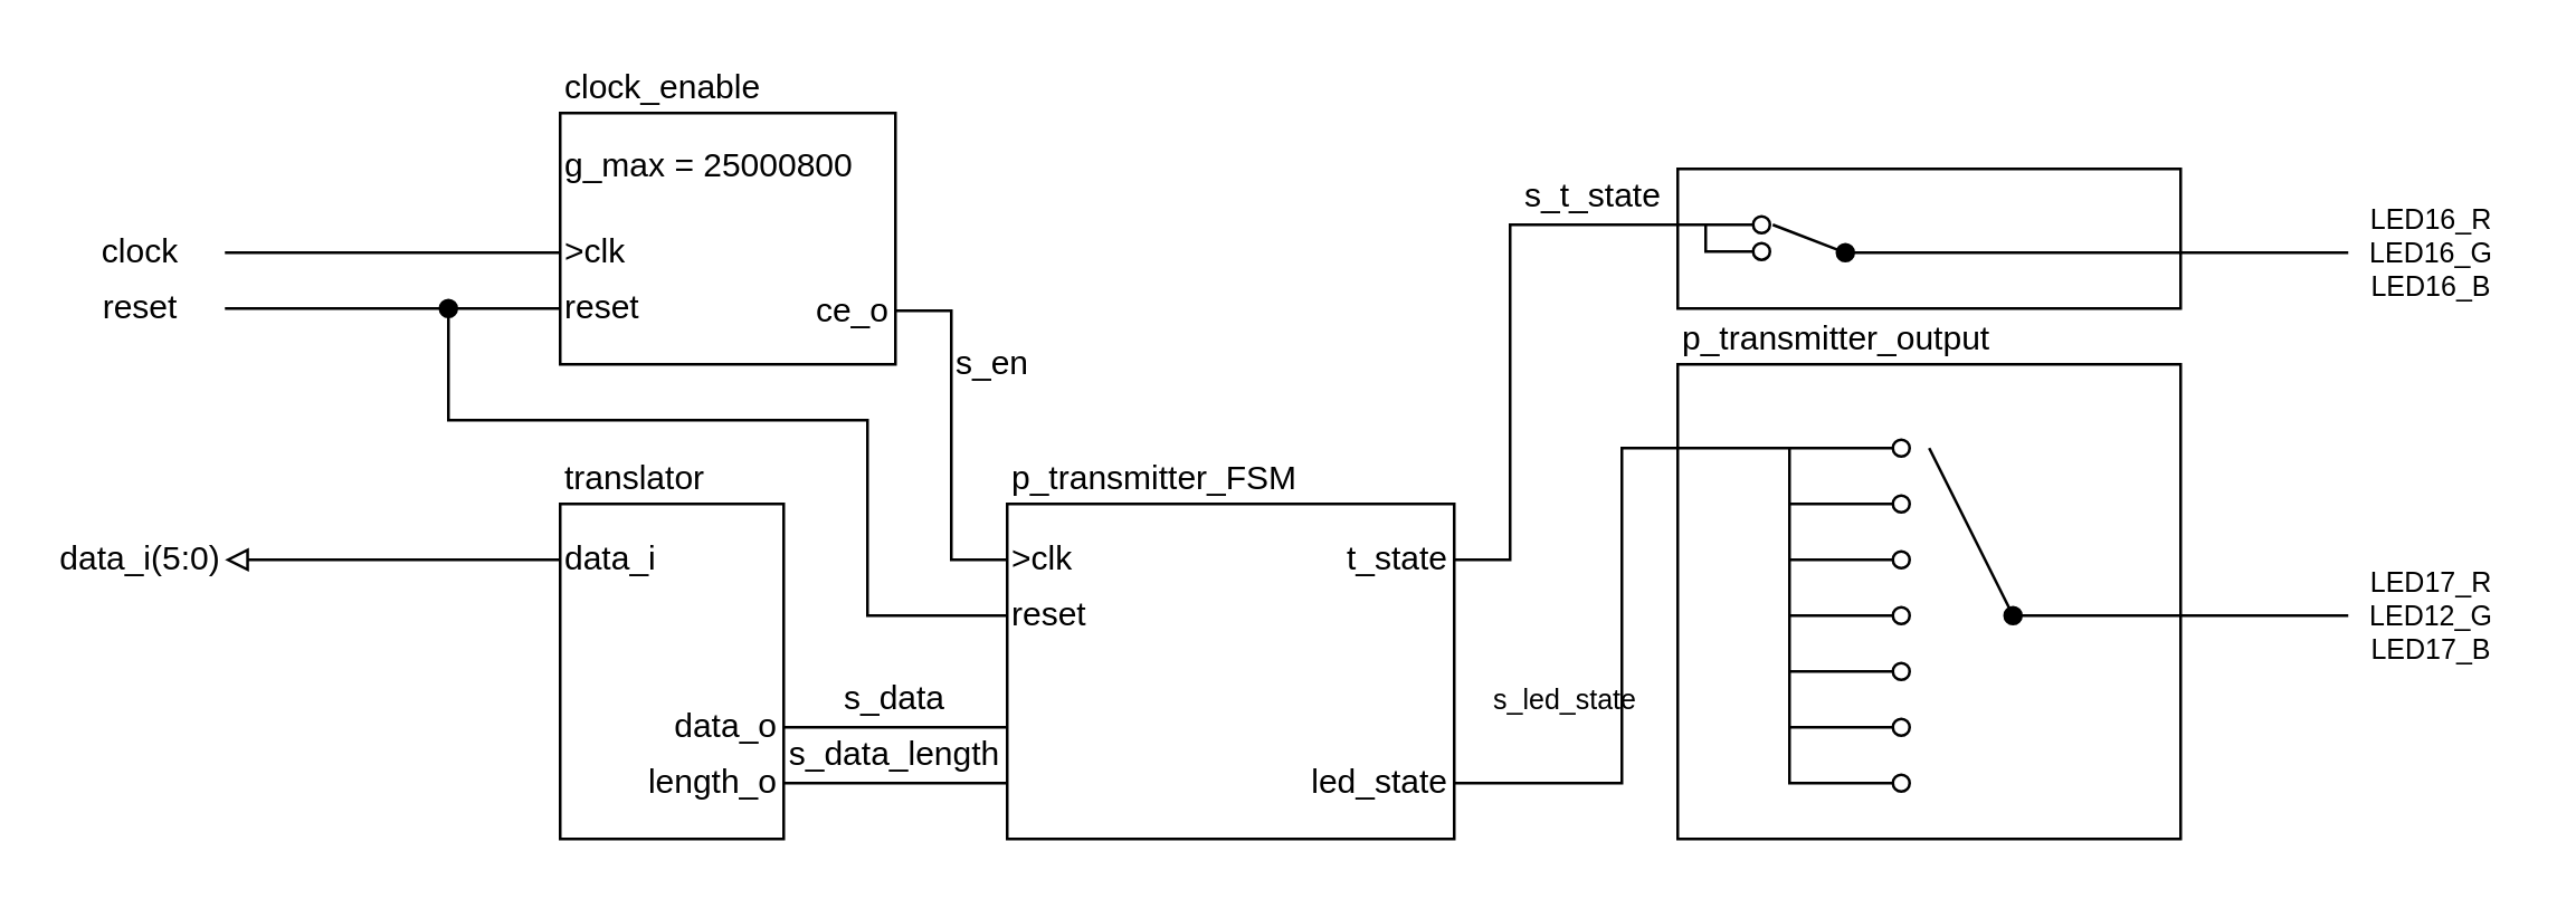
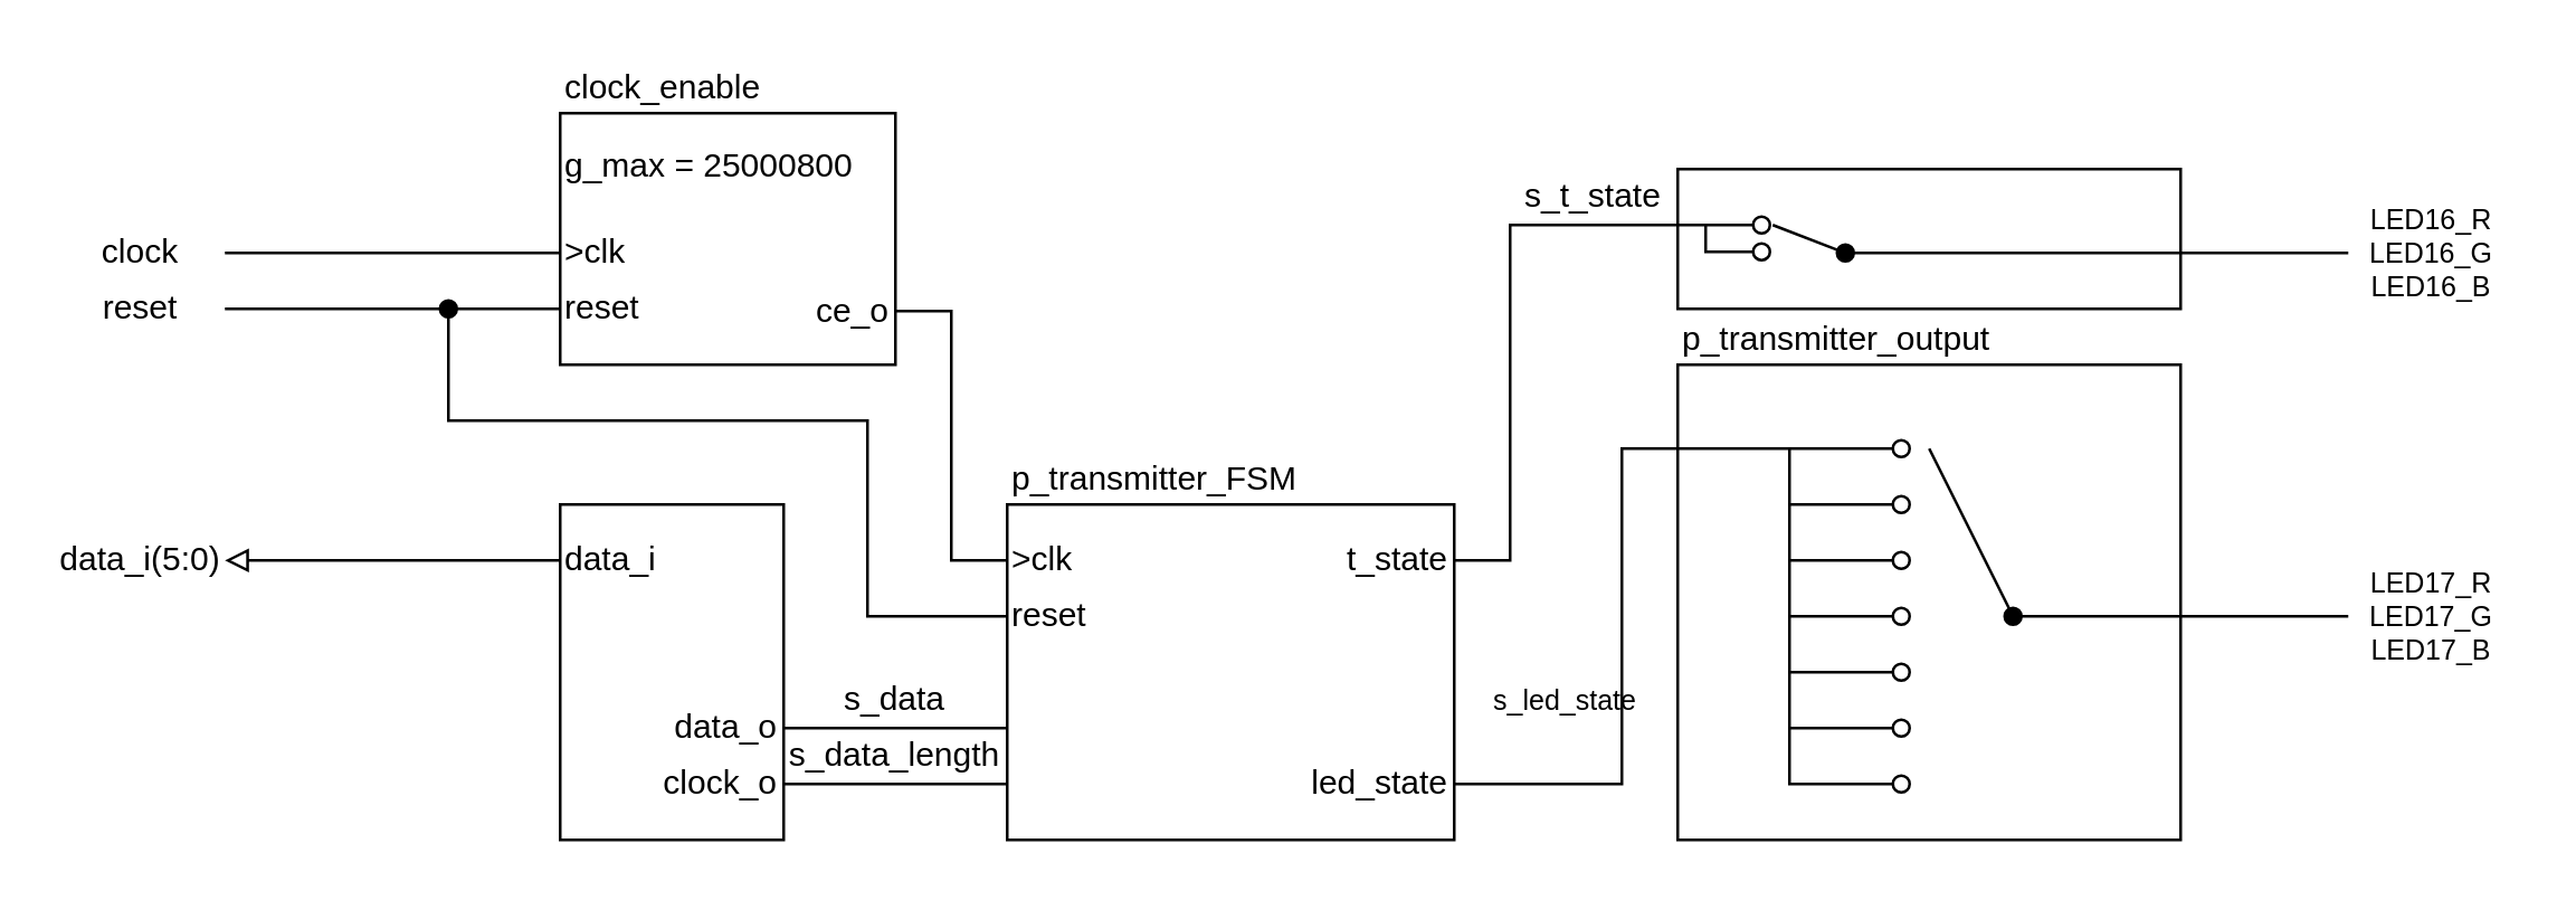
- <mxCell id="22" value="s_en" style="text;html=1;strokeColor=none;fillColor=none;align=left;verticalAlign=middle;whiteSpace=wrap;rounded=0;" vertex="1" parent="1"><mxGeometry x="340" y="120" width="50" height="20" as="geometry" /></mxCell>
- <mxCell id="6" value="translator" style="text;html=1;strokeColor=none;fillColor=none;align=left;verticalAlign=bottom;whiteSpace=wrap;rounded=0;" vertex="1" parent="2"><mxGeometry width="80" height="20" as="geometry" /></mxCell>
- <mxCell id="56" value="LED17_R&lt;br&gt;LED12_G&lt;br&gt;LED17_B" style="text;html=1;strokeColor=none;fillColor=none;align=center;verticalAlign=middle;whiteSpace=wrap;rounded=0;fontSize=10;" vertex="1" parent="1"><mxGeometry x="840" y="200" width="60" height="40" as="geometry" /></mxCell>
+ <mxCell id="56" value="LED17_R&lt;br&gt;LED17_G&lt;br&gt;LED17_B" style="text;html=1;strokeColor=none;fillColor=none;align=center;verticalAlign=middle;whiteSpace=wrap;rounded=0;fontSize=10;" vertex="1" parent="1"><mxGeometry x="840" y="200" width="60" height="40" as="geometry" /></mxCell>
- <mxCell id="7" value="length_o" style="text;html=1;strokeColor=none;fillColor=none;align=right;verticalAlign=middle;whiteSpace=wrap;rounded=0;" vertex="1" parent="2"><mxGeometry y="110" width="80" height="20" as="geometry" /></mxCell>
+ <mxCell id="7" value="clock_o" style="text;html=1;strokeColor=none;fillColor=none;align=right;verticalAlign=middle;whiteSpace=wrap;rounded=0;" vertex="1" parent="2"><mxGeometry y="110" width="80" height="20" as="geometry" /></mxCell>
